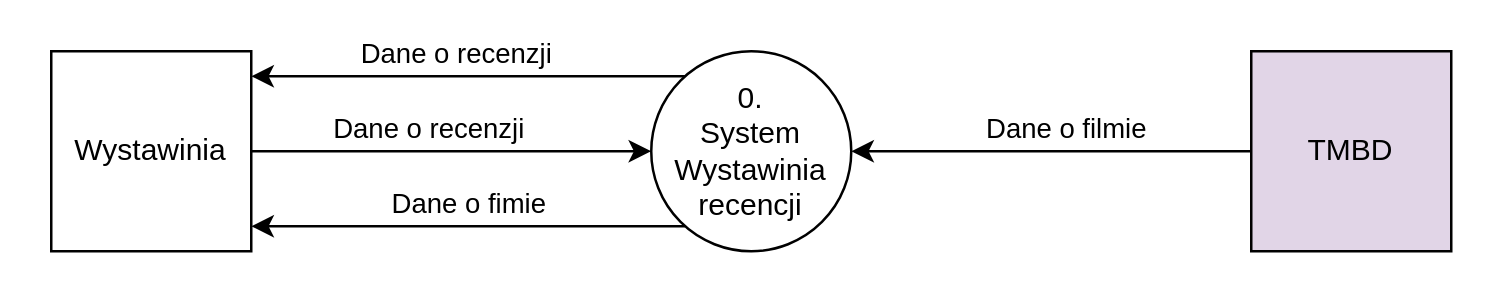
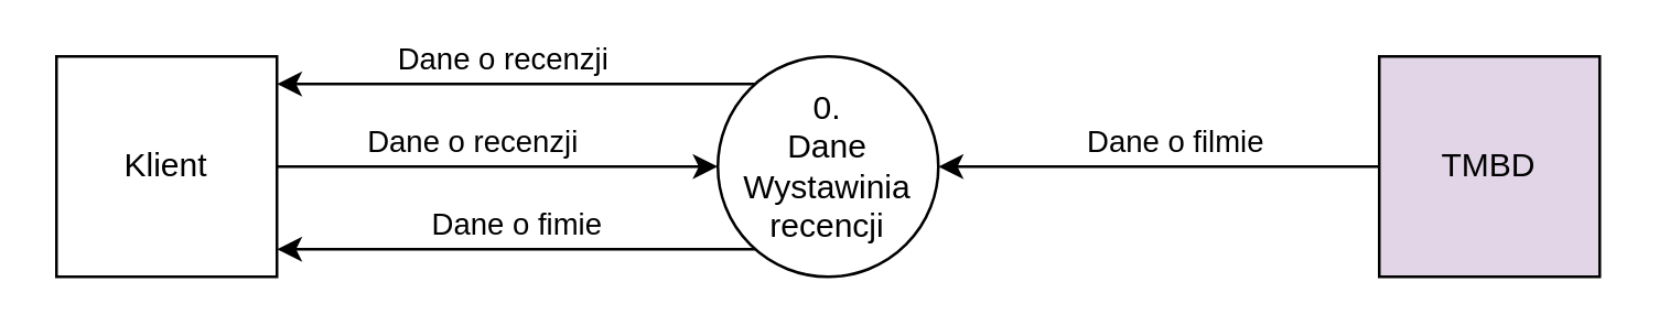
- <mxCell id="4" value="Wystawinia" style="whiteSpace=wrap;html=1;aspect=fixed;" parent="1" vertex="1"><mxGeometry x="20" y="20" width="80" height="80" as="geometry" /></mxCell>
+ <mxCell id="4" value="Klient" style="whiteSpace=wrap;html=1;aspect=fixed;" parent="1" vertex="1"><mxGeometry x="20" y="20" width="80" height="80" as="geometry" /></mxCell>
- <mxCell id="10" value="0.&lt;br&gt;System Wystawinia recencji" style="ellipse;whiteSpace=wrap;html=1;aspect=fixed;" parent="1" vertex="1"><mxGeometry x="260" y="20" width="80" height="80" as="geometry" /></mxCell>
+ <mxCell id="10" value="0.&lt;br&gt;Dane Wystawinia recencji" style="ellipse;whiteSpace=wrap;html=1;aspect=fixed;" parent="1" vertex="1"><mxGeometry x="260" y="20" width="80" height="80" as="geometry" /></mxCell>
